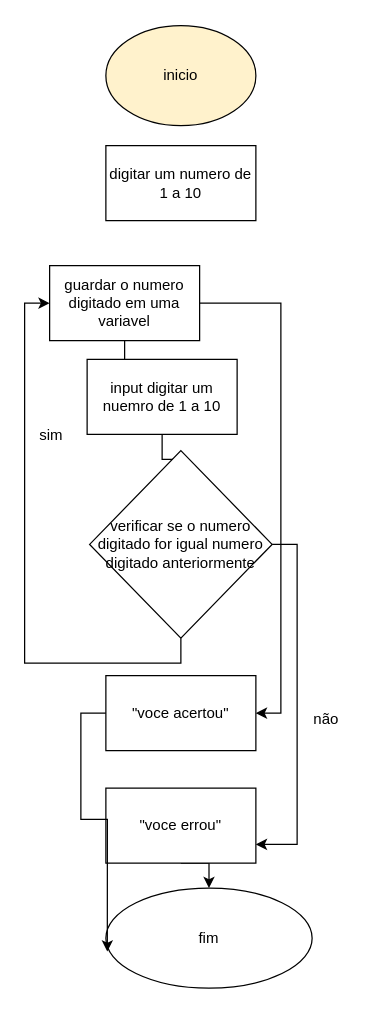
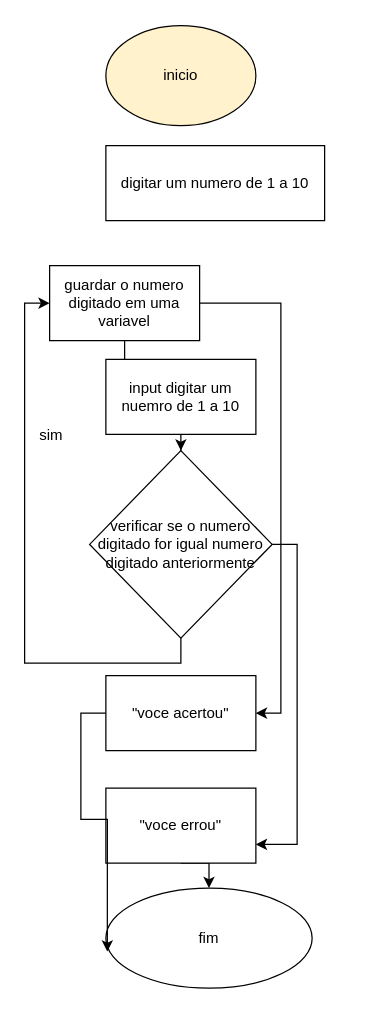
- <mxCell id="4" value="digitar um numero de 1 a 10" style="rounded=0;whiteSpace=wrap;html=1;" vertex="1" parent="1"><mxGeometry x="84" y="116" width="120" height="60" as="geometry" /></mxCell>
+ <mxCell id="4" value="digitar um numero de 1 a 10" style="rounded=0;whiteSpace=wrap;html=1;" vertex="1" parent="1"><mxGeometry x="84" y="116" width="175" height="60" as="geometry" /></mxCell>
- <mxCell id="9" value="input digitar um nuemro de 1 a 10" style="rounded=0;whiteSpace=wrap;html=1;" vertex="1" parent="1"><mxGeometry x="69" y="287" width="120" height="60" as="geometry" /></mxCell>
+ <mxCell id="9" value="input digitar um nuemro de 1 a 10" style="rounded=0;whiteSpace=wrap;html=1;" vertex="1" parent="1"><mxGeometry x="84" y="287" width="120" height="60" as="geometry" /></mxCell>
- <mxCell id="17" value="não" style="text;html=1;align=center;verticalAlign=middle;resizable=0;points=[];autosize=1;strokeColor=none;fillColor=none;" vertex="1" parent="1"><mxGeometry x="240" y="560" width="40" height="30" as="geometry" /></mxCell>
